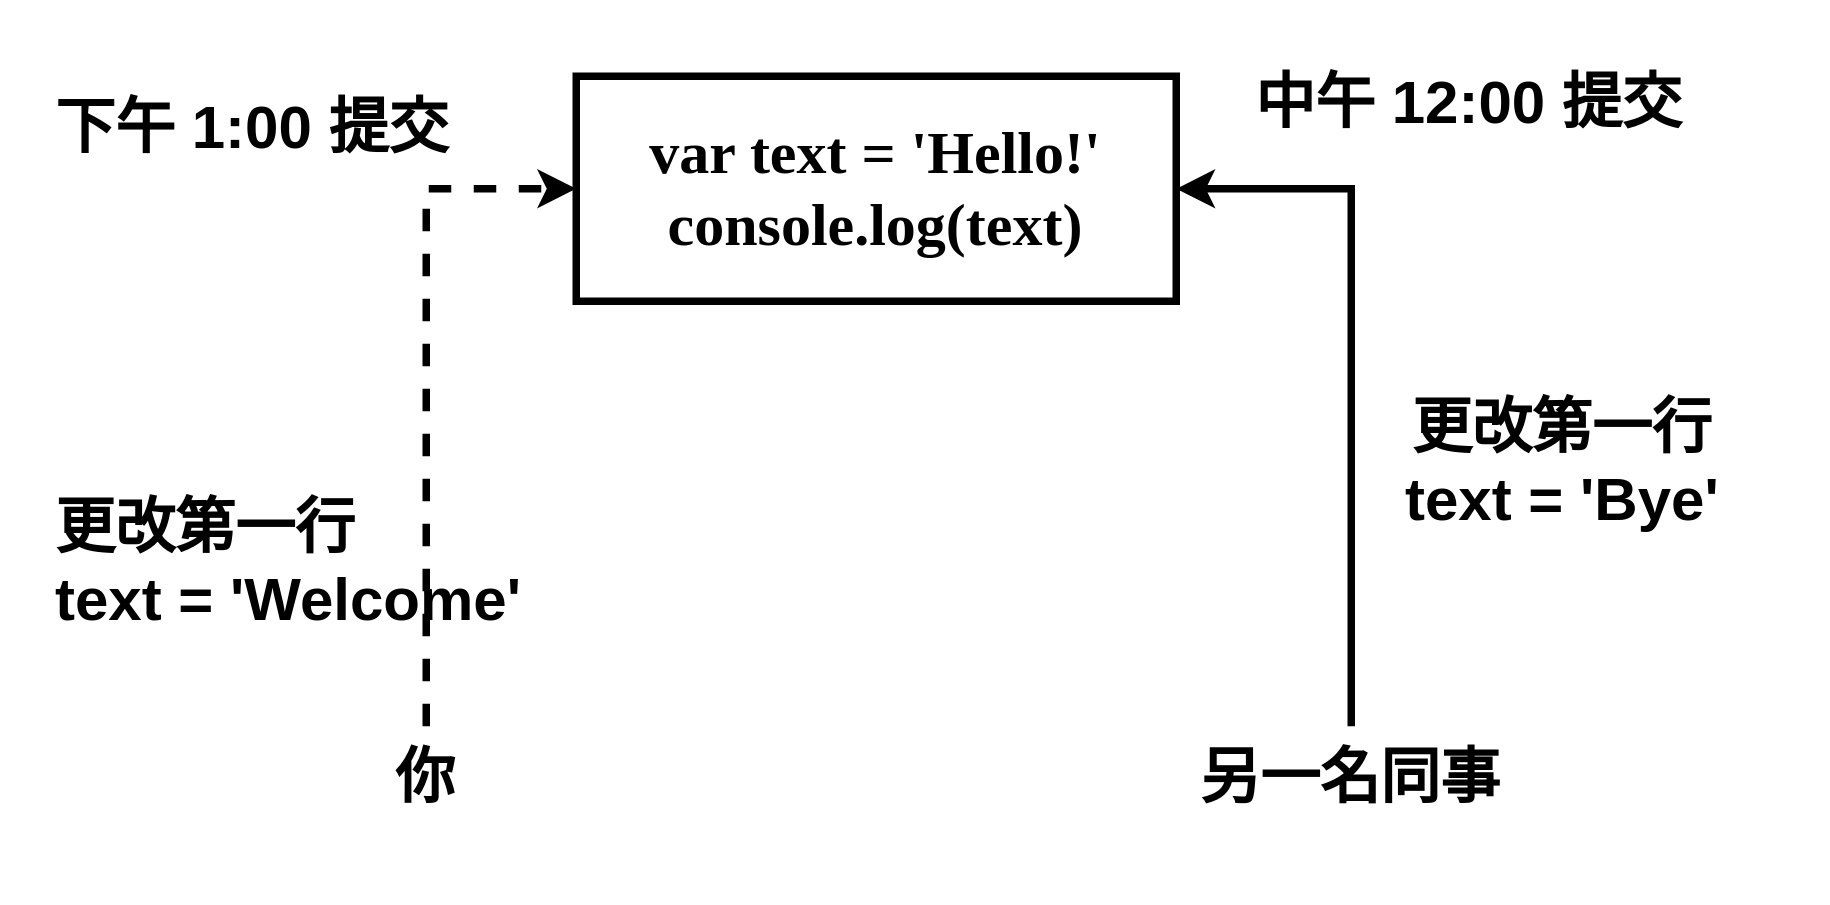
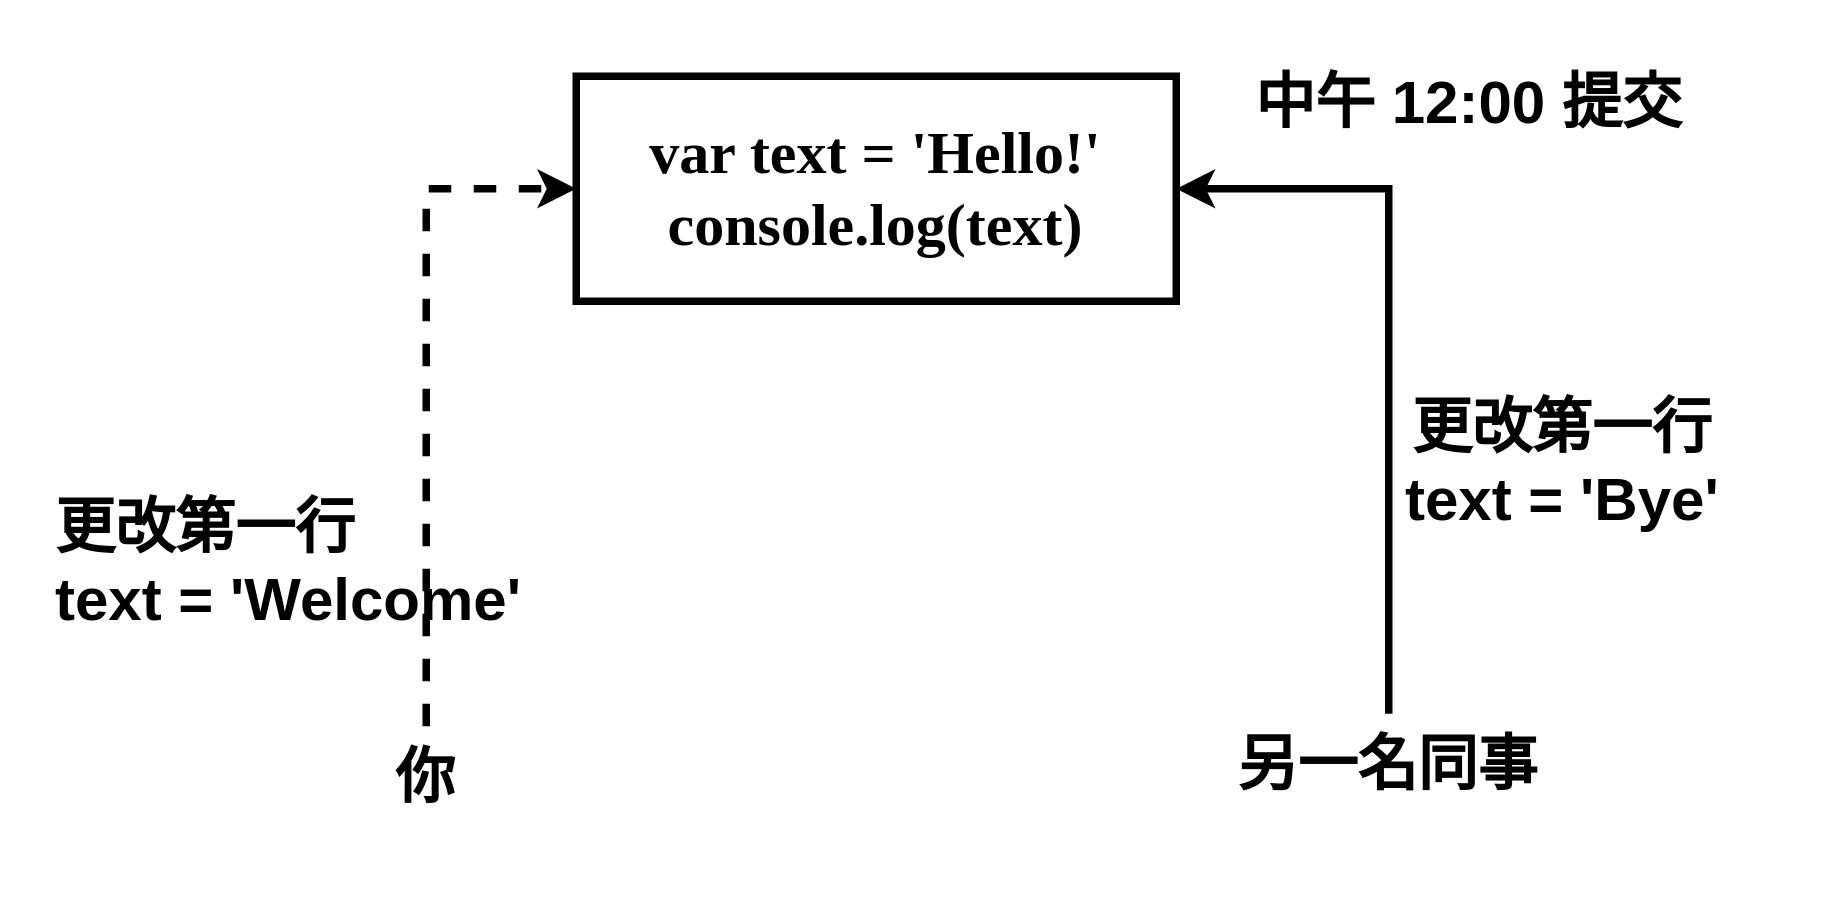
- <mxCell id="10" value="&lt;div style=&quot;text-align: center&quot;&gt;&lt;span style=&quot;font-size: 24px&quot;&gt;&lt;b&gt;下午 1:00 提交&lt;/b&gt;&lt;/span&gt;&lt;/div&gt;" style="text;whiteSpace=wrap;html=1;" vertex="1" parent="1"><mxGeometry x="20" y="30" width="180" height="80" as="geometry" /></mxCell>
- <mxCell id="6" value="&lt;div&gt;&lt;span style=&quot;font-size: 24px&quot;&gt;&lt;b&gt;另一名同事&lt;/b&gt;&lt;/span&gt;&lt;/div&gt;" style="text;whiteSpace=wrap;html=1;align=center;" vertex="1" parent="1"><mxGeometry x="430" y="290" width="220" height="50" as="geometry" /></mxCell>
+ <mxCell id="6" value="&lt;div&gt;&lt;span style=&quot;font-size: 24px&quot;&gt;&lt;b&gt;另一名同事&lt;/b&gt;&lt;/span&gt;&lt;/div&gt;" style="text;whiteSpace=wrap;html=1;align=center;" vertex="1" parent="1"><mxGeometry x="445" y="285" width="220" height="50" as="geometry" /></mxCell>
